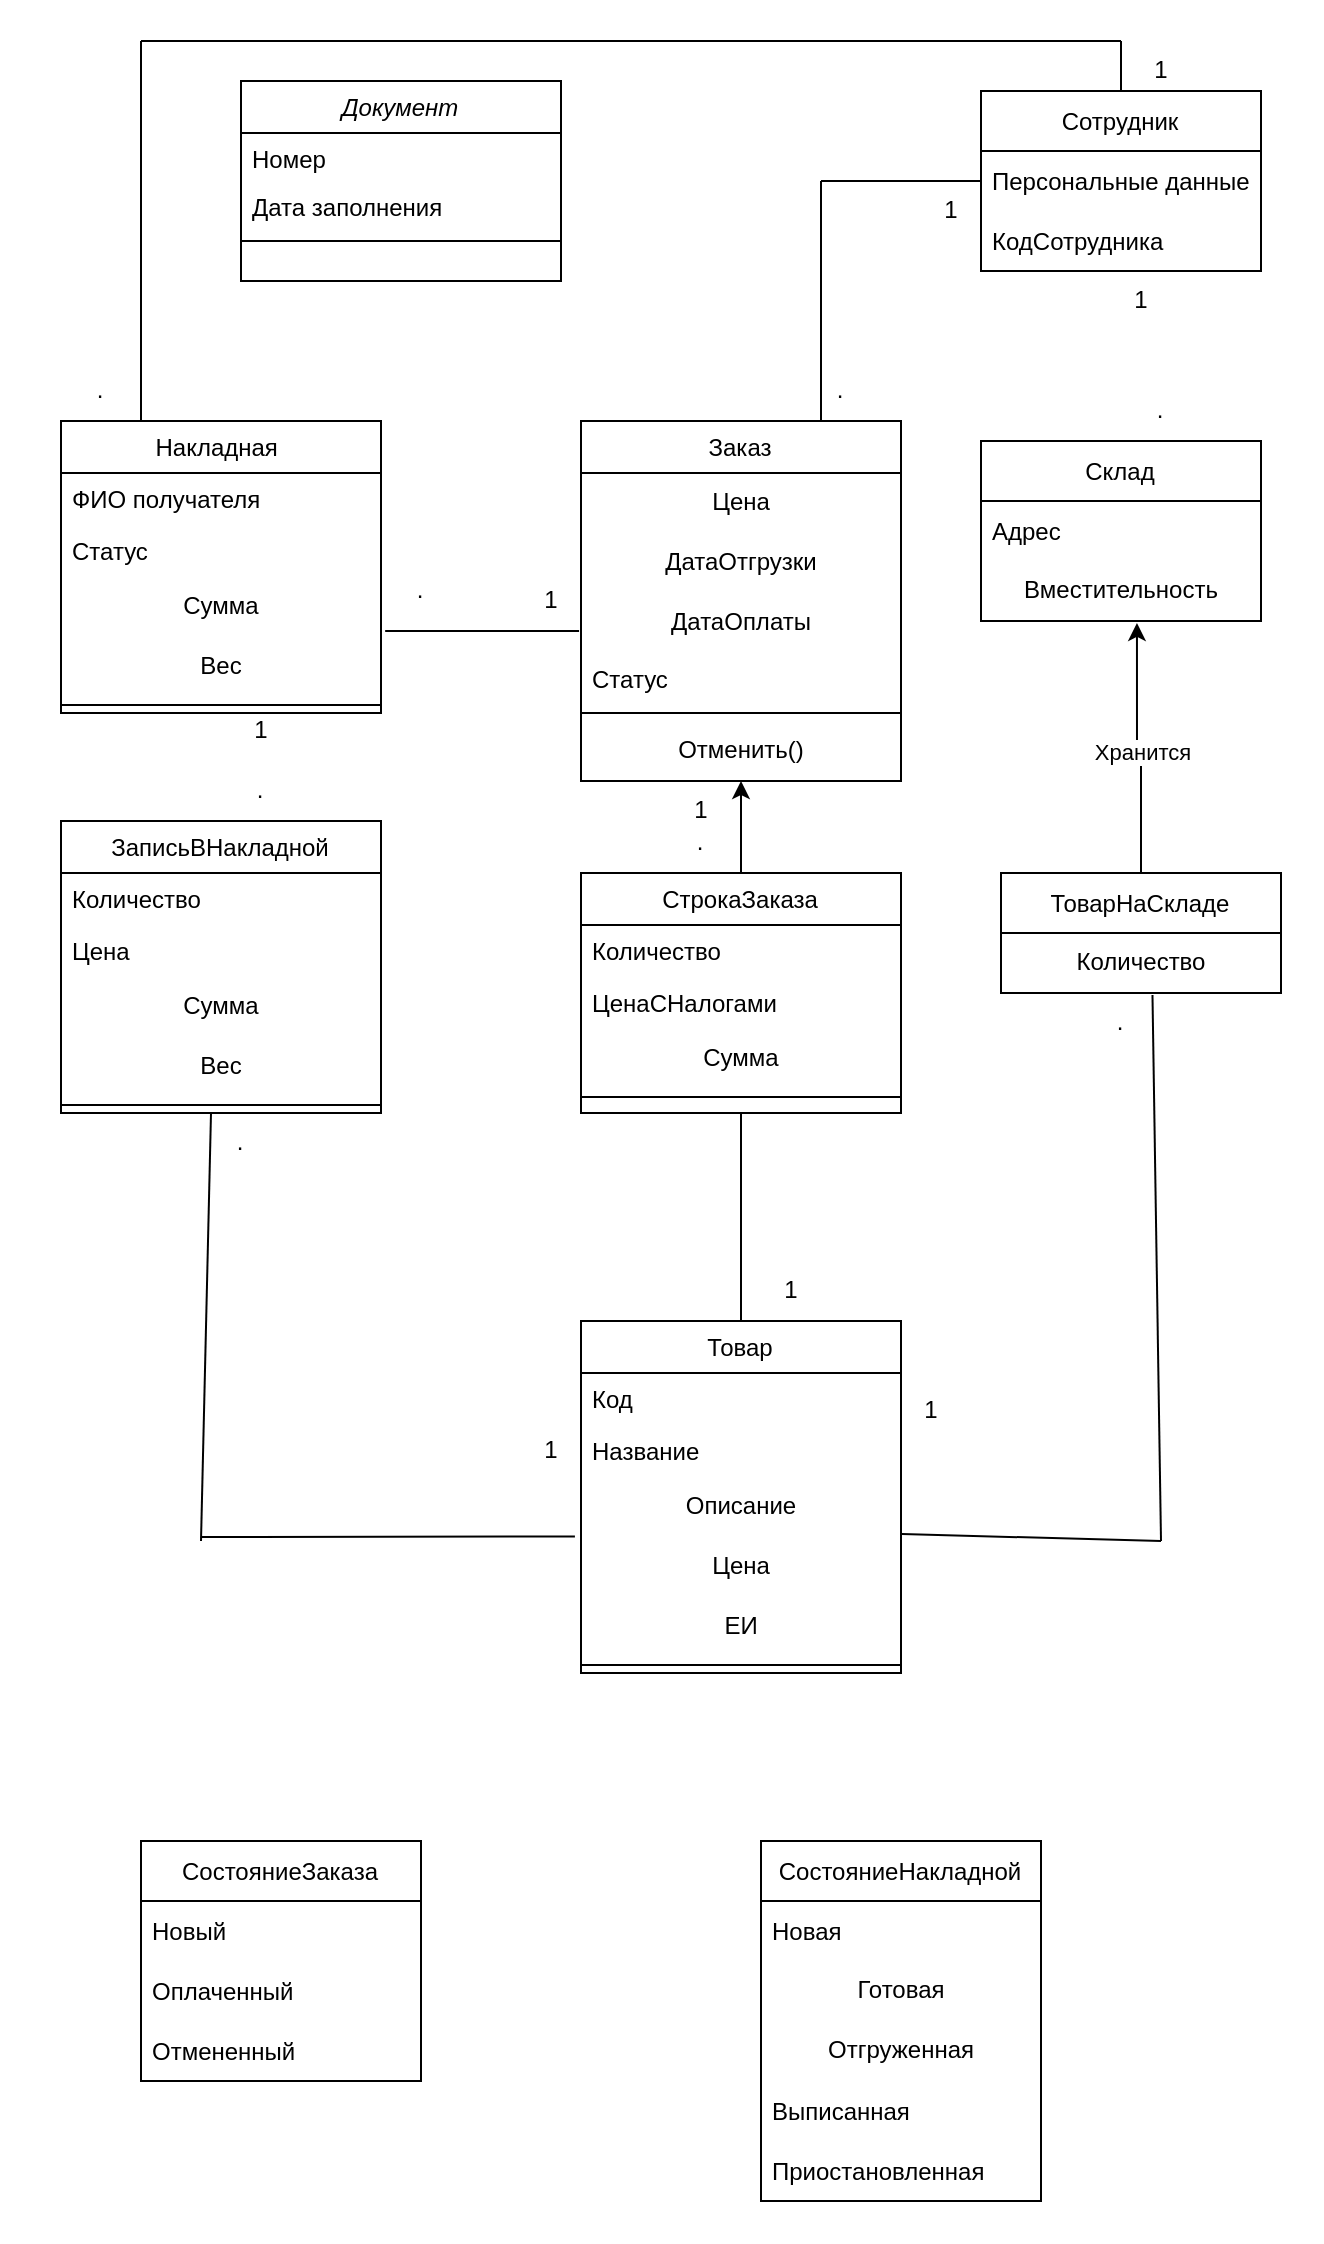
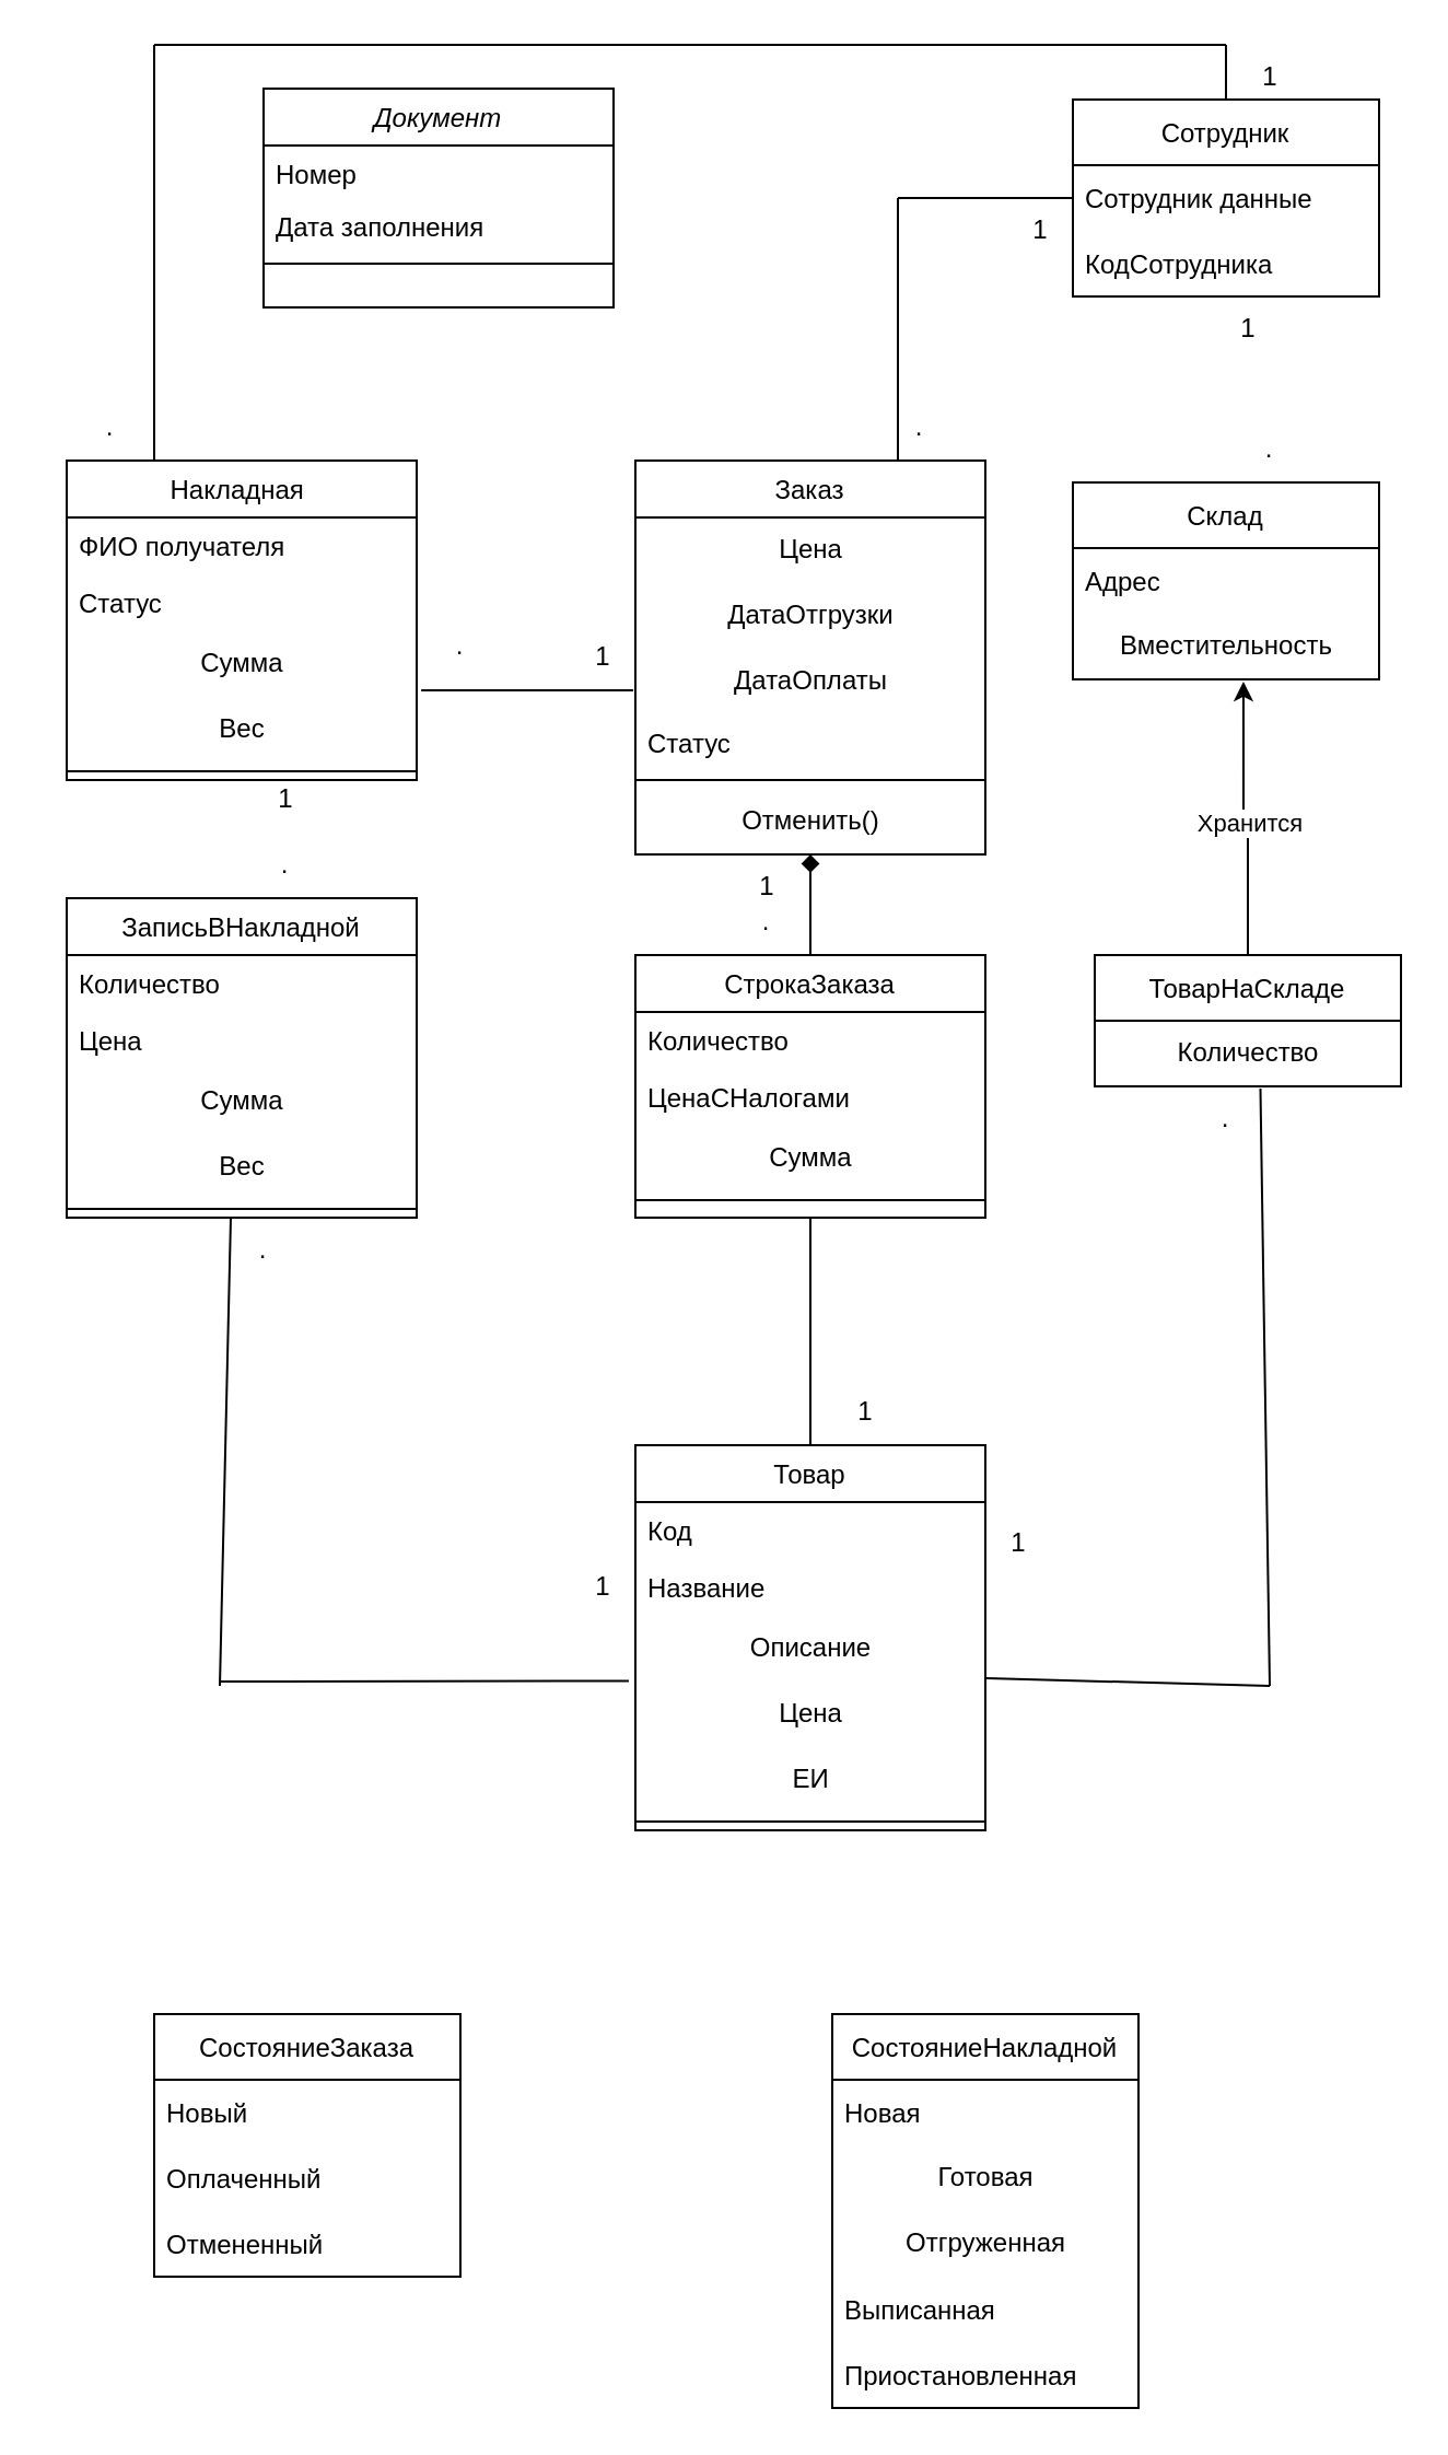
- <mxCell id="49" value="Персональные данные" style="text;strokeColor=none;fillColor=none;align=left;verticalAlign=middle;spacingLeft=4;spacingRight=4;overflow=hidden;points=[[0,0.5],[1,0.5]];portConstraint=eastwest;rotatable=0;" vertex="1" parent="48"><mxGeometry y="30" width="140" height="30" as="geometry" /></mxCell>
+ <mxCell id="49" value="Сотрудник данные" style="text;strokeColor=none;fillColor=none;align=left;verticalAlign=middle;spacingLeft=4;spacingRight=4;overflow=hidden;points=[[0,0.5],[1,0.5]];portConstraint=eastwest;rotatable=0;" vertex="1" parent="48"><mxGeometry y="30" width="140" height="30" as="geometry" /></mxCell>
- <mxCell id="28" style="edgeStyle=orthogonalEdgeStyle;rounded=0;orthogonalLoop=1;jettySize=auto;html=1;" edge="1" parent="1" source="29" target="18"><mxGeometry relative="1" as="geometry" /></mxCell>
+ <mxCell id="28" style="edgeStyle=orthogonalEdgeStyle;rounded=0;orthogonalLoop=1;jettySize=auto;html=1;endArrow=diamond;" edge="1" parent="1" source="29" target="18"><mxGeometry relative="1" as="geometry" /></mxCell>
